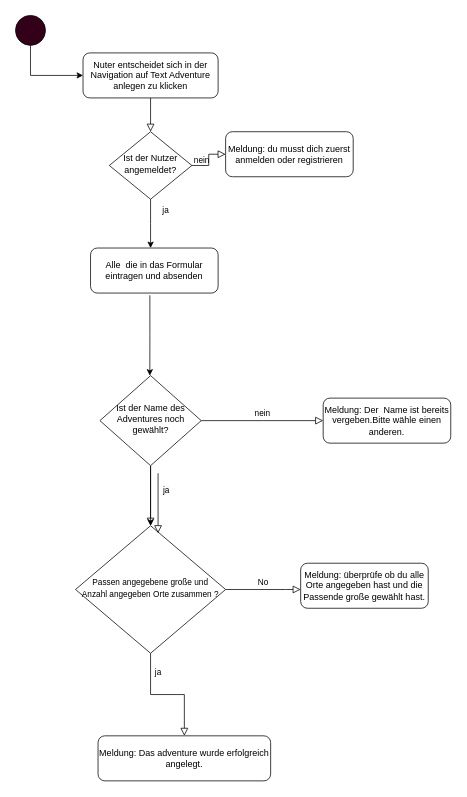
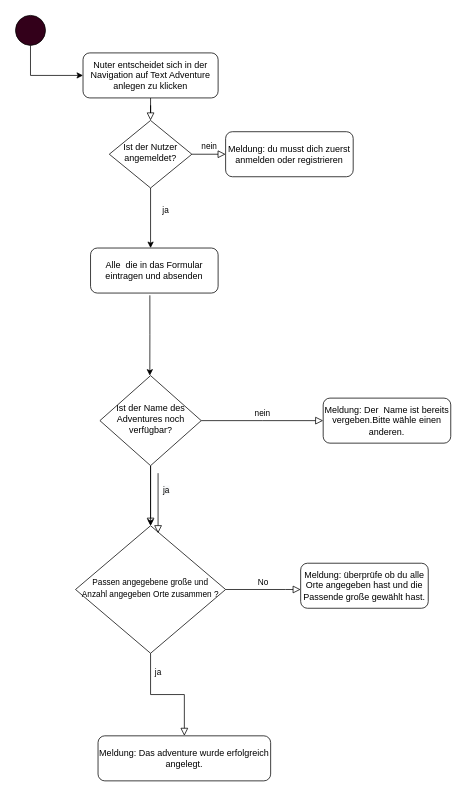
- <mxCell id="6" value="Ist der Nutzer angemeldet?" style="rhombus;whiteSpace=wrap;html=1;shadow=0;fontFamily=Helvetica;fontSize=12;align=center;strokeWidth=1;spacing=6;spacingTop=-4;" parent="1" vertex="1"><mxGeometry x="145" y="175" width="110" height="90" as="geometry" /></mxCell>
+ <mxCell id="6" value="Ist der Nutzer angemeldet?" style="rhombus;whiteSpace=wrap;html=1;shadow=0;fontFamily=Helvetica;fontSize=12;align=center;strokeWidth=1;spacing=6;spacingTop=-4;" parent="1" vertex="1"><mxGeometry x="145" y="160" width="110" height="90" as="geometry" /></mxCell>
- <mxCell id="15" value="Ist der Name des Adventures noch gewählt?" style="rhombus;whiteSpace=wrap;html=1;shadow=0;fontFamily=Helvetica;fontSize=12;align=center;strokeWidth=1;spacing=6;spacingTop=-4;" parent="1" vertex="1"><mxGeometry x="132.5" y="500" width="135" height="120" as="geometry" /></mxCell>
+ <mxCell id="15" value="Ist der Name des Adventures noch verfügbar?" style="rhombus;whiteSpace=wrap;html=1;shadow=0;fontFamily=Helvetica;fontSize=12;align=center;strokeWidth=1;spacing=6;spacingTop=-4;" parent="1" vertex="1"><mxGeometry x="132.5" y="500" width="135" height="120" as="geometry" /></mxCell>
